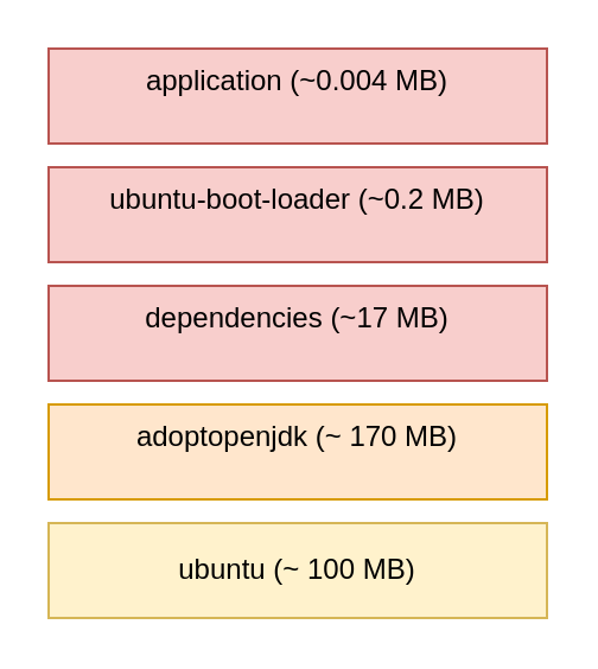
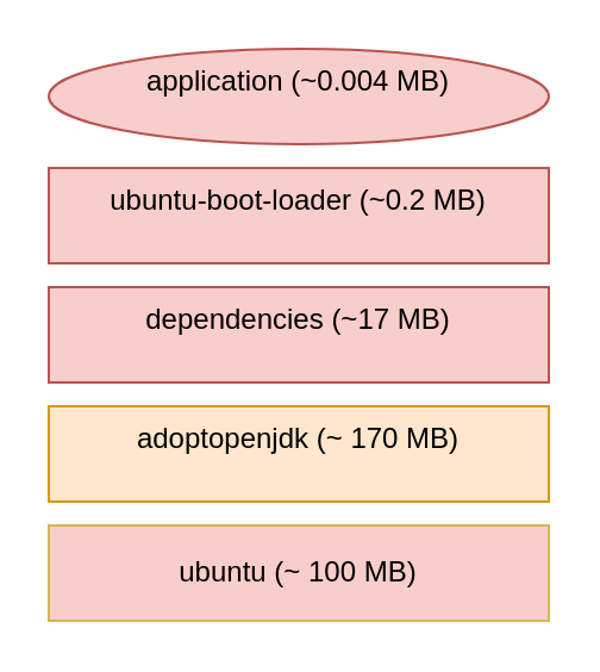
- <mxCell id="6" value="application (~0.004 MB)" style="rounded=0;whiteSpace=wrap;html=1;verticalAlign=top;fillColor=#f8cecc;strokeColor=#b85450;" vertex="1" parent="1"><mxGeometry x="20" y="20" width="210" height="40" as="geometry" /></mxCell>
+ <mxCell id="6" value="application (~0.004 MB)" style="ellipse;whiteSpace=wrap;html=1;verticalAlign=top;fillColor=#f8cecc;strokeColor=#b85450;" vertex="1" parent="1"><mxGeometry x="20" y="20" width="210" height="40" as="geometry" /></mxCell>
- <mxCell id="4" value="ubuntu (~ 100 MB)" style="rounded=0;whiteSpace=wrap;html=1;fillColor=#fff2cc;strokeColor=#d6b656;" vertex="1" parent="1"><mxGeometry x="20" y="220" width="210" height="40" as="geometry" /></mxCell>
+ <mxCell id="4" value="ubuntu (~ 100 MB)" style="rounded=0;whiteSpace=wrap;html=1;fillColor=#f8cecc;strokeColor=#d6b656;" vertex="1" parent="1"><mxGeometry x="20" y="220" width="210" height="40" as="geometry" /></mxCell>
